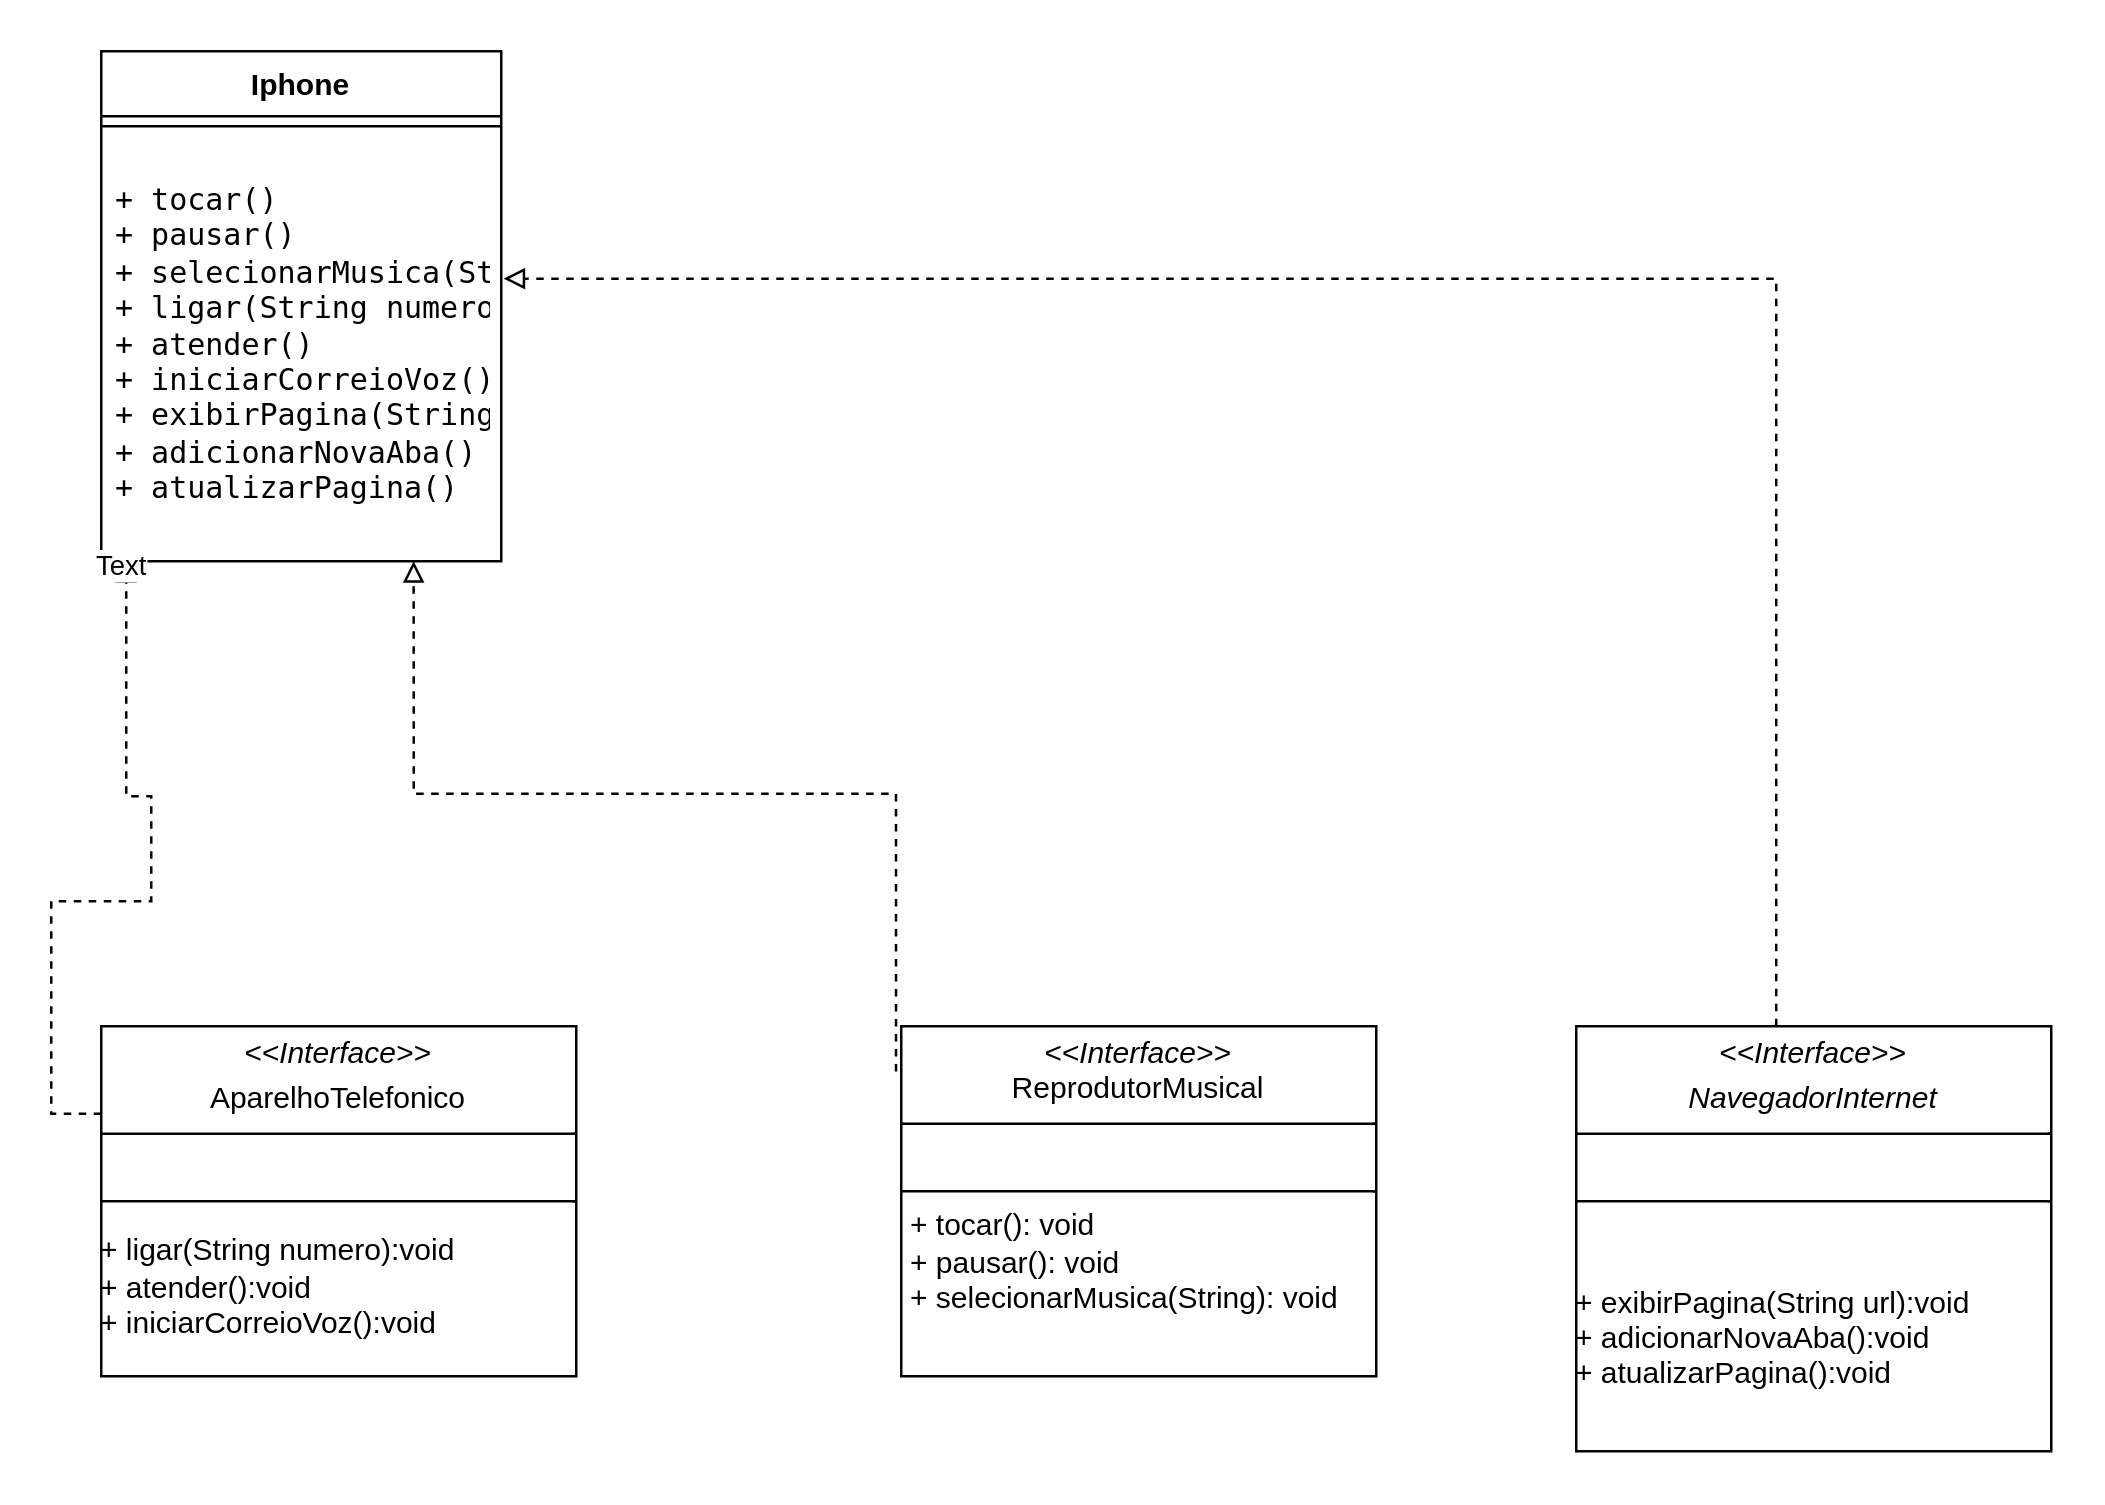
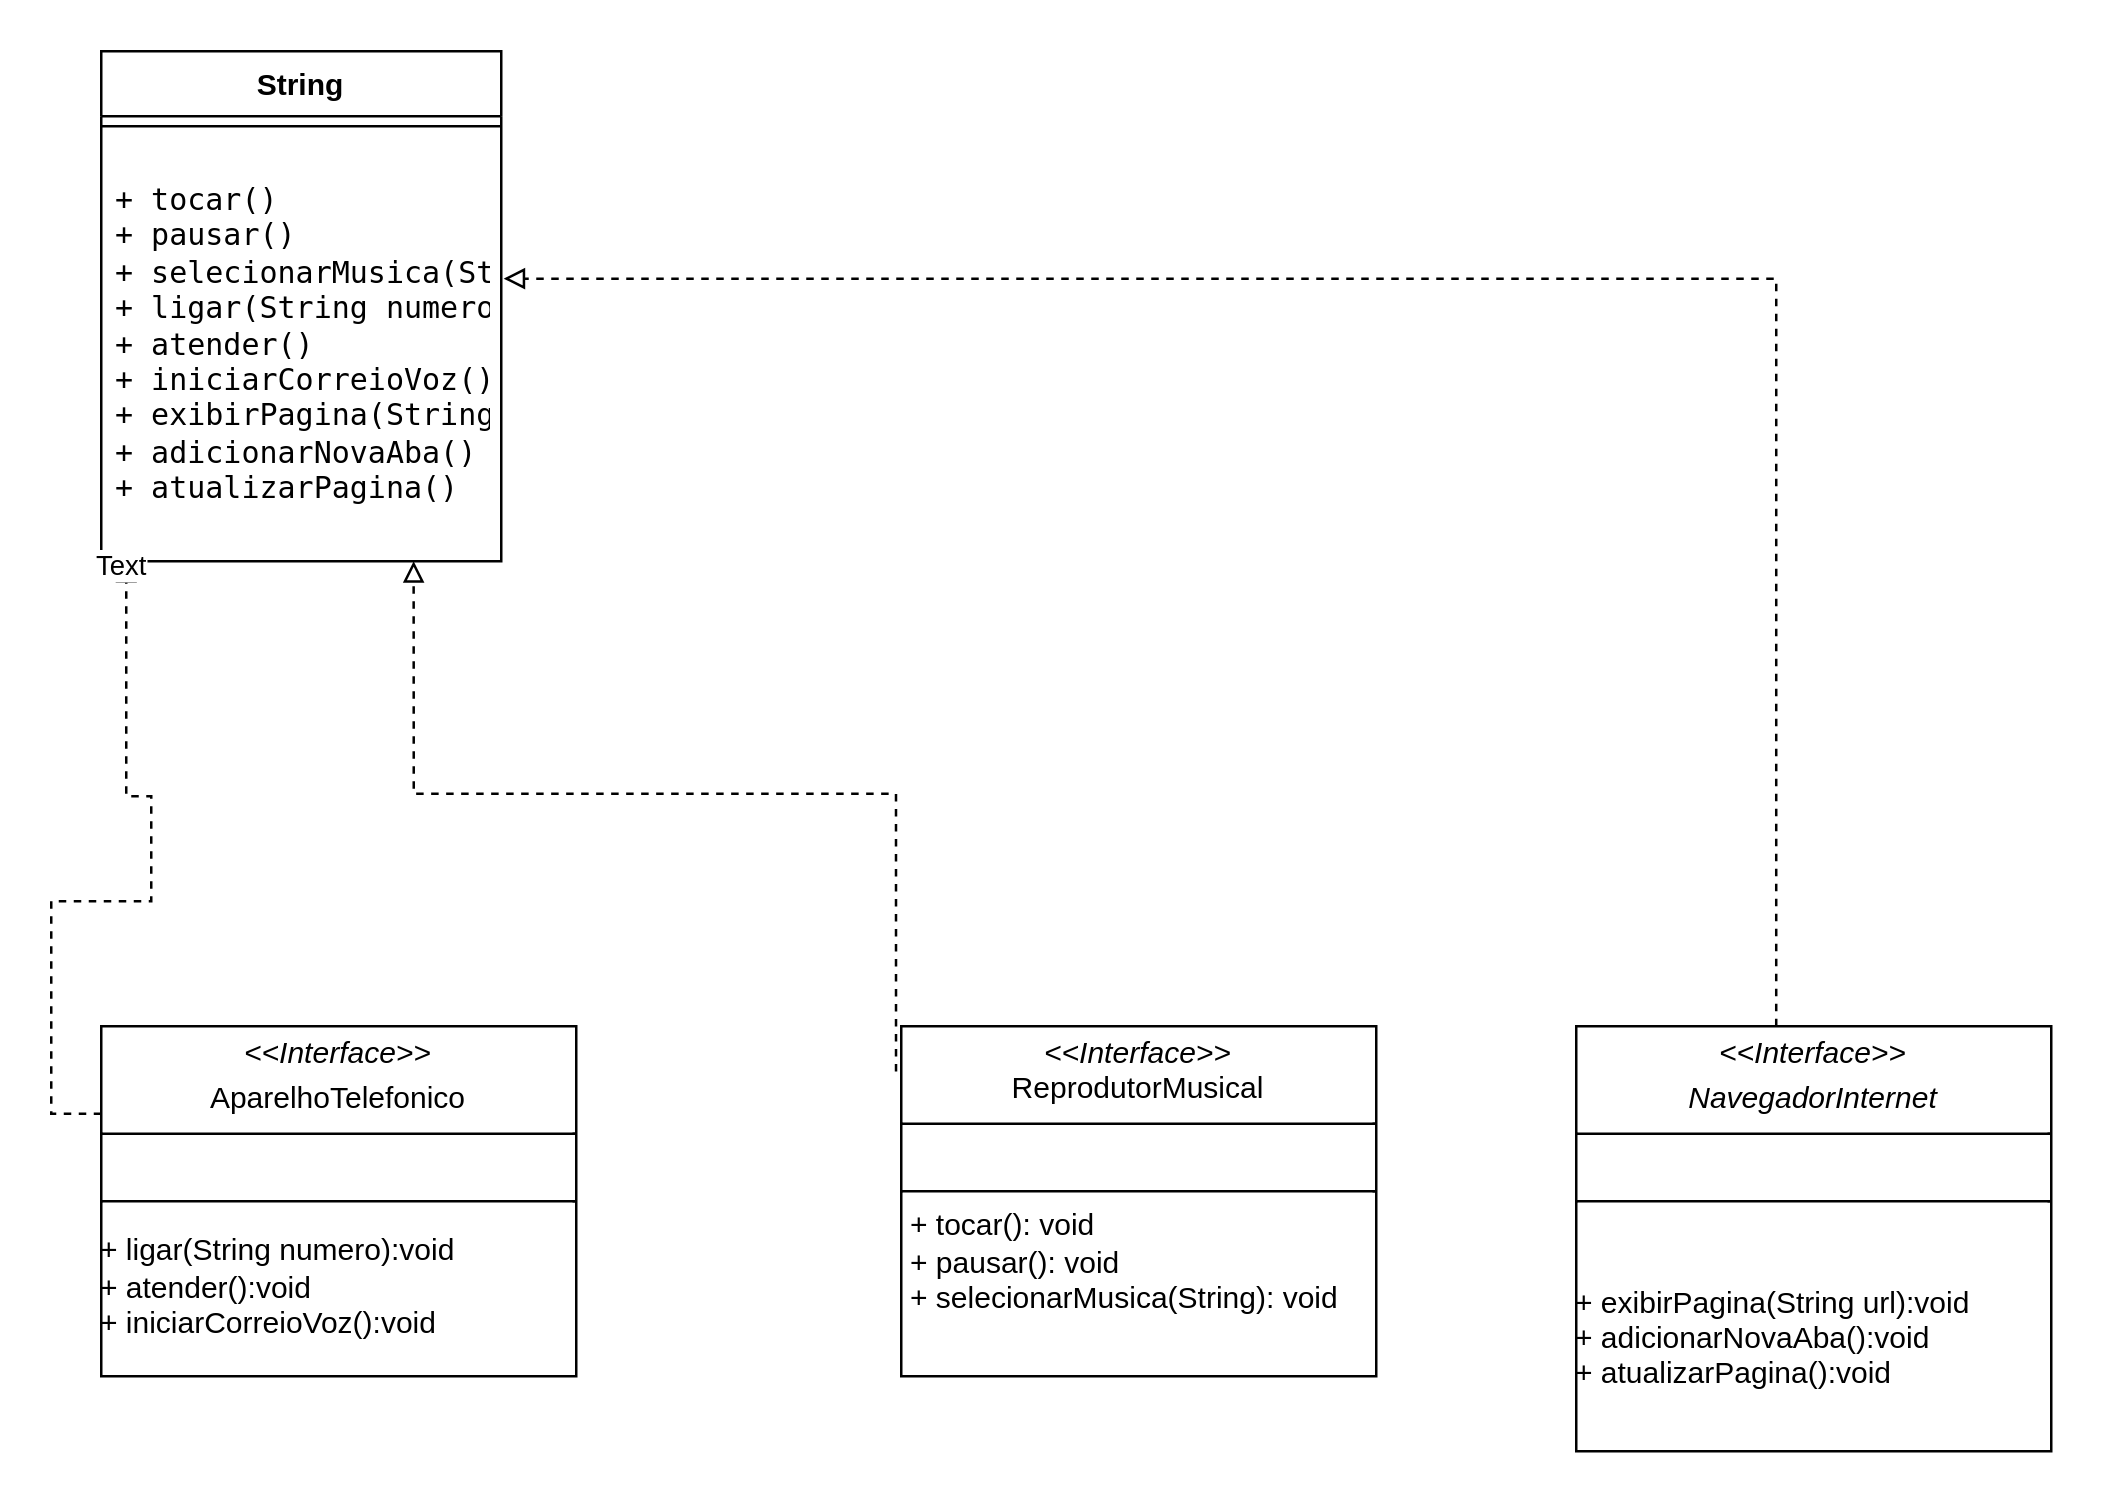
- <mxCell id="2" value="Iphone" style="swimlane;fontStyle=1;align=center;verticalAlign=top;childLayout=stackLayout;horizontal=1;startSize=26;horizontalStack=0;resizeParent=1;resizeParentMax=0;resizeLast=0;collapsible=1;marginBottom=0;whiteSpace=wrap;html=1;" vertex="1" parent="1"><mxGeometry x="40" width="160" height="204" as="geometry" y="20" /></mxCell>
+ <mxCell id="2" value="String" style="swimlane;fontStyle=1;align=center;verticalAlign=top;childLayout=stackLayout;horizontal=1;startSize=26;horizontalStack=0;resizeParent=1;resizeParentMax=0;resizeLast=0;collapsible=1;marginBottom=0;whiteSpace=wrap;html=1;" vertex="1" parent="1"><mxGeometry x="40" width="160" height="204" as="geometry" y="20" /></mxCell>
